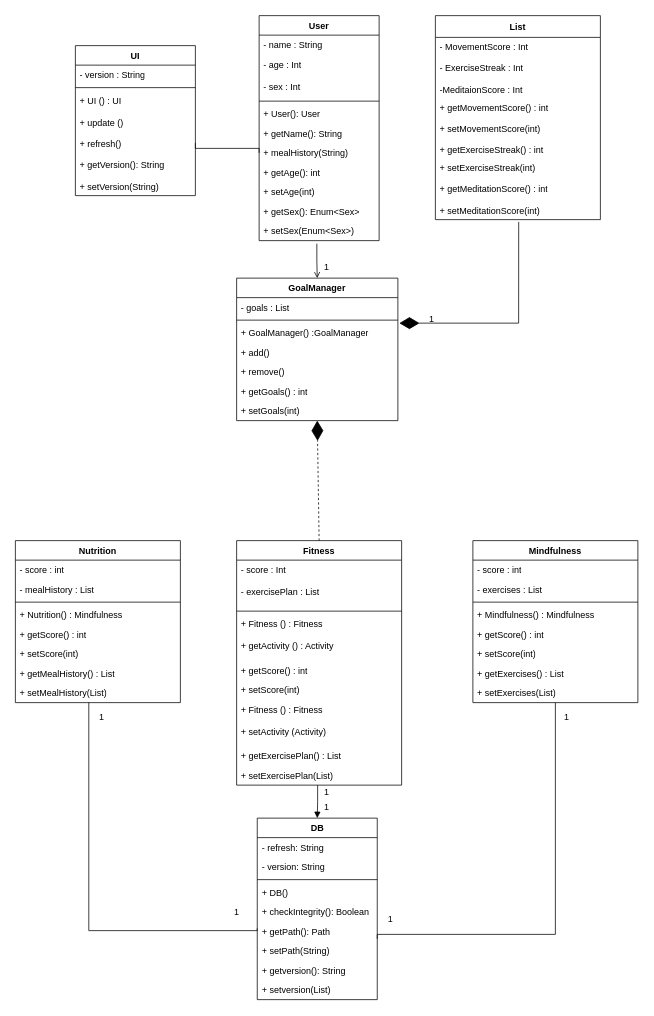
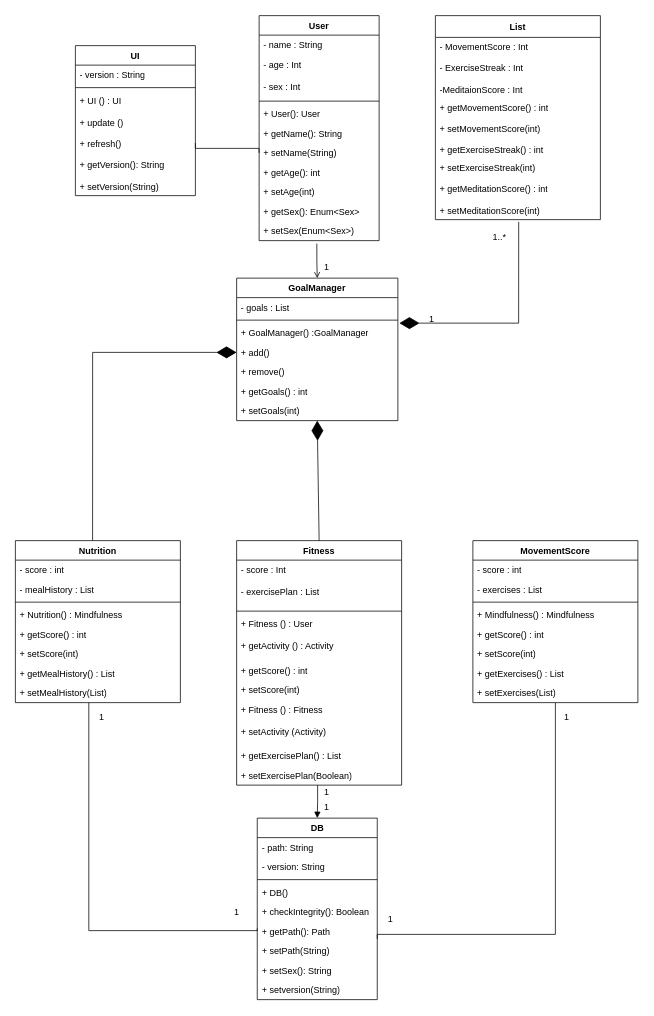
- <mxCell id="27" value="+ mealHistory(String)" style="text;strokeColor=none;fillColor=none;align=left;verticalAlign=top;spacingLeft=4;spacingRight=4;overflow=hidden;rotatable=0;points=[[0,0.5],[1,0.5]];portConstraint=eastwest;whiteSpace=wrap;html=1;" vertex="1" parent="21"><mxGeometry y="170" width="160" height="26" as="geometry" /></mxCell>
+ <mxCell id="27" value="+ setName(String)" style="text;strokeColor=none;fillColor=none;align=left;verticalAlign=top;spacingLeft=4;spacingRight=4;overflow=hidden;rotatable=0;points=[[0,0.5],[1,0.5]];portConstraint=eastwest;whiteSpace=wrap;html=1;" vertex="1" parent="21"><mxGeometry y="170" width="160" height="26" as="geometry" /></mxCell>
+ <mxCell id="81" value="1..*" style="text;html=1;align=center;verticalAlign=middle;resizable=0;points=[];autosize=1;strokeColor=none;fillColor=none;" vertex="1" parent="1"><mxGeometry x="645" y="300" width="40" height="30" as="geometry" /></mxCell>
+ <mxCell id="67" value="" style="endArrow=diamondThin;endFill=1;endSize=24;html=1;rounded=0;exitX=0.468;exitY=0;exitDx=0;exitDy=0;exitPerimeter=0;entryX=0;entryY=0.5;entryDx=0;entryDy=0;" edge="1" parent="1" source="44" target="36"><mxGeometry width="160" relative="1" as="geometry"><mxPoint x="90" y="640" as="sourcePoint" /><mxPoint x="250" y="640" as="targetPoint" /><Array as="points"><mxPoint x="123" y="469" /></Array></mxGeometry></mxCell>
- <mxCell id="66" value="" style="endArrow=diamondThin;endFill=1;endSize=24;html=1;rounded=0;entryX=0.5;entryY=1;entryDx=0;entryDy=0;exitX=0.5;exitY=0;exitDx=0;exitDy=0;dashed=1;" edge="1" parent="1" source="53" target="32"><mxGeometry width="160" relative="1" as="geometry"><mxPoint x="290" y="640" as="sourcePoint" /><mxPoint x="450" y="640" as="targetPoint" /></mxGeometry></mxCell>
+ <mxCell id="66" value="" style="endArrow=diamondThin;endFill=1;endSize=24;html=1;rounded=0;entryX=0.5;entryY=1;entryDx=0;entryDy=0;exitX=0.5;exitY=0;exitDx=0;exitDy=0;" edge="1" parent="1" source="53" target="32"><mxGeometry width="160" relative="1" as="geometry"><mxPoint x="290" y="640" as="sourcePoint" /><mxPoint x="450" y="640" as="targetPoint" /></mxGeometry></mxCell>
- <mxCell id="12" value="Mindfulness" style="swimlane;fontStyle=1;align=center;verticalAlign=top;childLayout=stackLayout;horizontal=1;startSize=26;horizontalStack=0;resizeParent=1;resizeParentMax=0;resizeLast=0;collapsible=1;marginBottom=0;whiteSpace=wrap;html=1;" vertex="1" parent="1"><mxGeometry x="630" width="220" height="216" as="geometry" y="720" /></mxCell>
+ <mxCell id="12" value="MovementScore" style="swimlane;fontStyle=1;align=center;verticalAlign=top;childLayout=stackLayout;horizontal=1;startSize=26;horizontalStack=0;resizeParent=1;resizeParentMax=0;resizeLast=0;collapsible=1;marginBottom=0;whiteSpace=wrap;html=1;" vertex="1" parent="1"><mxGeometry x="630" width="220" height="216" as="geometry" y="720" /></mxCell>
- <mxCell id="56" value="+ Fitness () : Fitness&lt;div&gt;&lt;br&gt;&lt;/div&gt;&lt;div&gt;+ getActivity () : Activity&amp;nbsp;&lt;/div&gt;" style="text;strokeColor=none;fillColor=none;align=left;verticalAlign=top;spacingLeft=4;spacingRight=4;overflow=hidden;rotatable=0;points=[[0,0.5],[1,0.5]];portConstraint=eastwest;whiteSpace=wrap;html=1;" vertex="1" parent="53"><mxGeometry y="98" width="220" height="62" as="geometry" /></mxCell>
+ <mxCell id="56" value="+ Fitness () : User&lt;div&gt;&lt;br&gt;&lt;/div&gt;&lt;div&gt;+ getActivity () : Activity&amp;nbsp;&lt;/div&gt;" style="text;strokeColor=none;fillColor=none;align=left;verticalAlign=top;spacingLeft=4;spacingRight=4;overflow=hidden;rotatable=0;points=[[0,0.5],[1,0.5]];portConstraint=eastwest;whiteSpace=wrap;html=1;" vertex="1" parent="53"><mxGeometry y="98" width="220" height="62" as="geometry" /></mxCell>
- <mxCell id="61" value="+ setExercisePlan(List)" style="text;strokeColor=none;fillColor=none;align=left;verticalAlign=top;spacingLeft=4;spacingRight=4;overflow=hidden;rotatable=0;points=[[0,0.5],[1,0.5]];portConstraint=eastwest;whiteSpace=wrap;html=1;" vertex="1" parent="53"><mxGeometry y="300" width="220" height="26" as="geometry" /></mxCell>
+ <mxCell id="61" value="+ setExercisePlan(Boolean)" style="text;strokeColor=none;fillColor=none;align=left;verticalAlign=top;spacingLeft=4;spacingRight=4;overflow=hidden;rotatable=0;points=[[0,0.5],[1,0.5]];portConstraint=eastwest;whiteSpace=wrap;html=1;" vertex="1" parent="53"><mxGeometry y="300" width="220" height="26" as="geometry" /></mxCell>
- <mxCell id="3" value="&lt;div&gt;- refresh: String&lt;/div&gt;&lt;div&gt;&lt;br&gt;&lt;/div&gt;" style="text;strokeColor=none;fillColor=none;align=left;verticalAlign=top;spacingLeft=4;spacingRight=4;overflow=hidden;rotatable=0;points=[[0,0.5],[1,0.5]];portConstraint=eastwest;whiteSpace=wrap;html=1;" vertex="1" parent="2"><mxGeometry y="26" width="160" height="26" as="geometry" /></mxCell>
+ <mxCell id="3" value="&lt;div&gt;- path: String&lt;/div&gt;&lt;div&gt;&lt;br&gt;&lt;/div&gt;" style="text;strokeColor=none;fillColor=none;align=left;verticalAlign=top;spacingLeft=4;spacingRight=4;overflow=hidden;rotatable=0;points=[[0,0.5],[1,0.5]];portConstraint=eastwest;whiteSpace=wrap;html=1;" vertex="1" parent="2"><mxGeometry y="26" width="160" height="26" as="geometry" /></mxCell>
- <mxCell id="10" value="+ getversion(): String" style="text;strokeColor=none;fillColor=none;align=left;verticalAlign=top;spacingLeft=4;spacingRight=4;overflow=hidden;rotatable=0;points=[[0,0.5],[1,0.5]];portConstraint=eastwest;whiteSpace=wrap;html=1;" vertex="1" parent="2"><mxGeometry y="190" width="160" height="26" as="geometry" /></mxCell>
+ <mxCell id="10" value="+ setSex(): String" style="text;strokeColor=none;fillColor=none;align=left;verticalAlign=top;spacingLeft=4;spacingRight=4;overflow=hidden;rotatable=0;points=[[0,0.5],[1,0.5]];portConstraint=eastwest;whiteSpace=wrap;html=1;" vertex="1" parent="2"><mxGeometry y="190" width="160" height="26" as="geometry" /></mxCell>
- <mxCell id="11" value="+ setversion(List)" style="text;strokeColor=none;fillColor=none;align=left;verticalAlign=top;spacingLeft=4;spacingRight=4;overflow=hidden;rotatable=0;points=[[0,0.5],[1,0.5]];portConstraint=eastwest;whiteSpace=wrap;html=1;" vertex="1" parent="2"><mxGeometry y="216" width="160" height="26" as="geometry" /></mxCell>
+ <mxCell id="11" value="+ setversion(String)" style="text;strokeColor=none;fillColor=none;align=left;verticalAlign=top;spacingLeft=4;spacingRight=4;overflow=hidden;rotatable=0;points=[[0,0.5],[1,0.5]];portConstraint=eastwest;whiteSpace=wrap;html=1;" vertex="1" parent="2"><mxGeometry y="216" width="160" height="26" as="geometry" /></mxCell>
